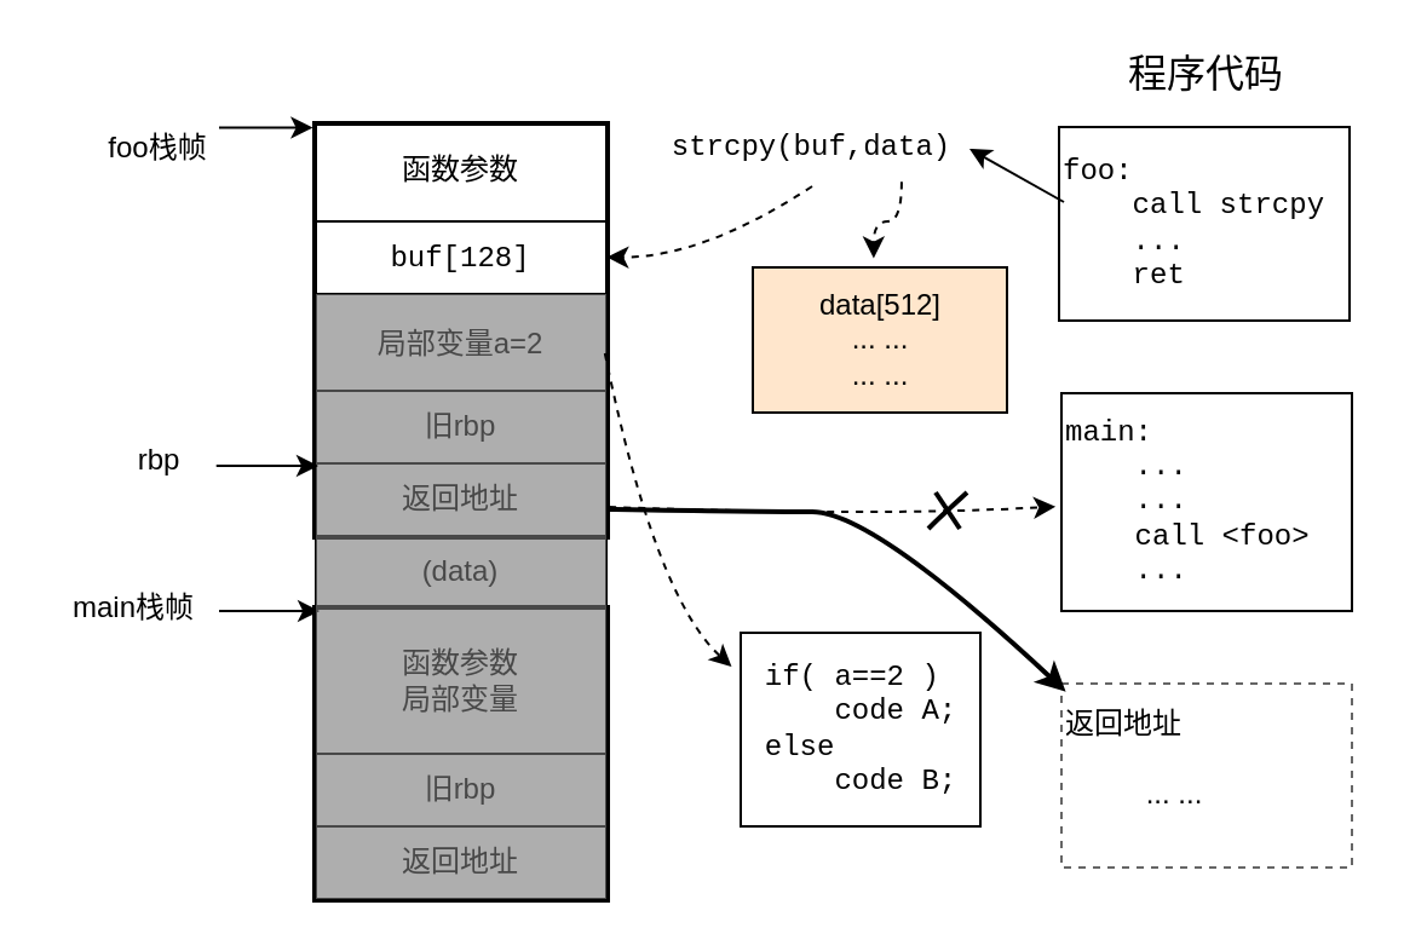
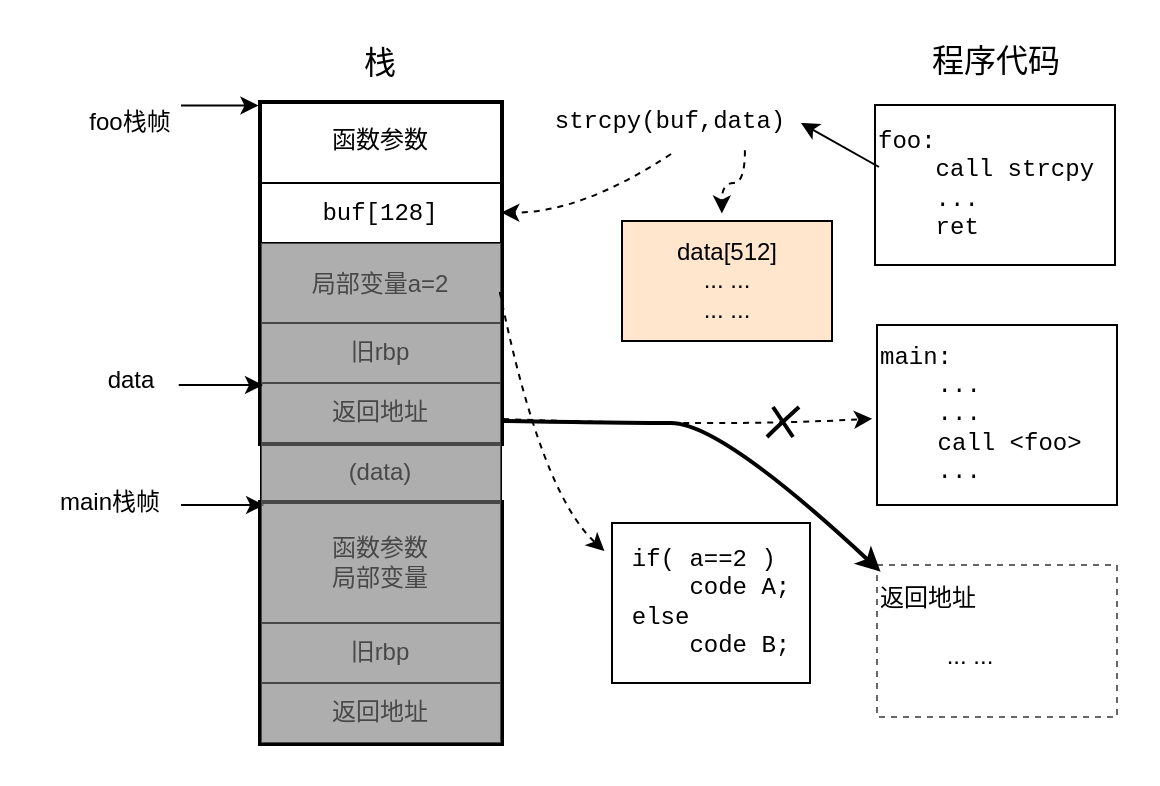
+ <mxCell id="12" value="栈" style="text;html=1;strokeColor=none;fillColor=none;align=center;verticalAlign=middle;whiteSpace=wrap;rounded=0;fontSize=16;" vertex="1" parent="1"><mxGeometry x="154.5" y="21" width="70" height="20" as="geometry" /></mxCell>
- <mxCell id="24" value="rbp" style="text;html=1;strokeColor=none;fillColor=none;align=center;verticalAlign=middle;whiteSpace=wrap;rounded=0;" vertex="1" parent="1"><mxGeometry x="38" y="180" width="55" height="20" as="geometry" /></mxCell>
+ <mxCell id="24" value="data" style="text;html=1;strokeColor=none;fillColor=none;align=center;verticalAlign=middle;whiteSpace=wrap;rounded=0;" vertex="1" parent="1"><mxGeometry x="38" y="180" width="55" height="20" as="geometry" /></mxCell>
